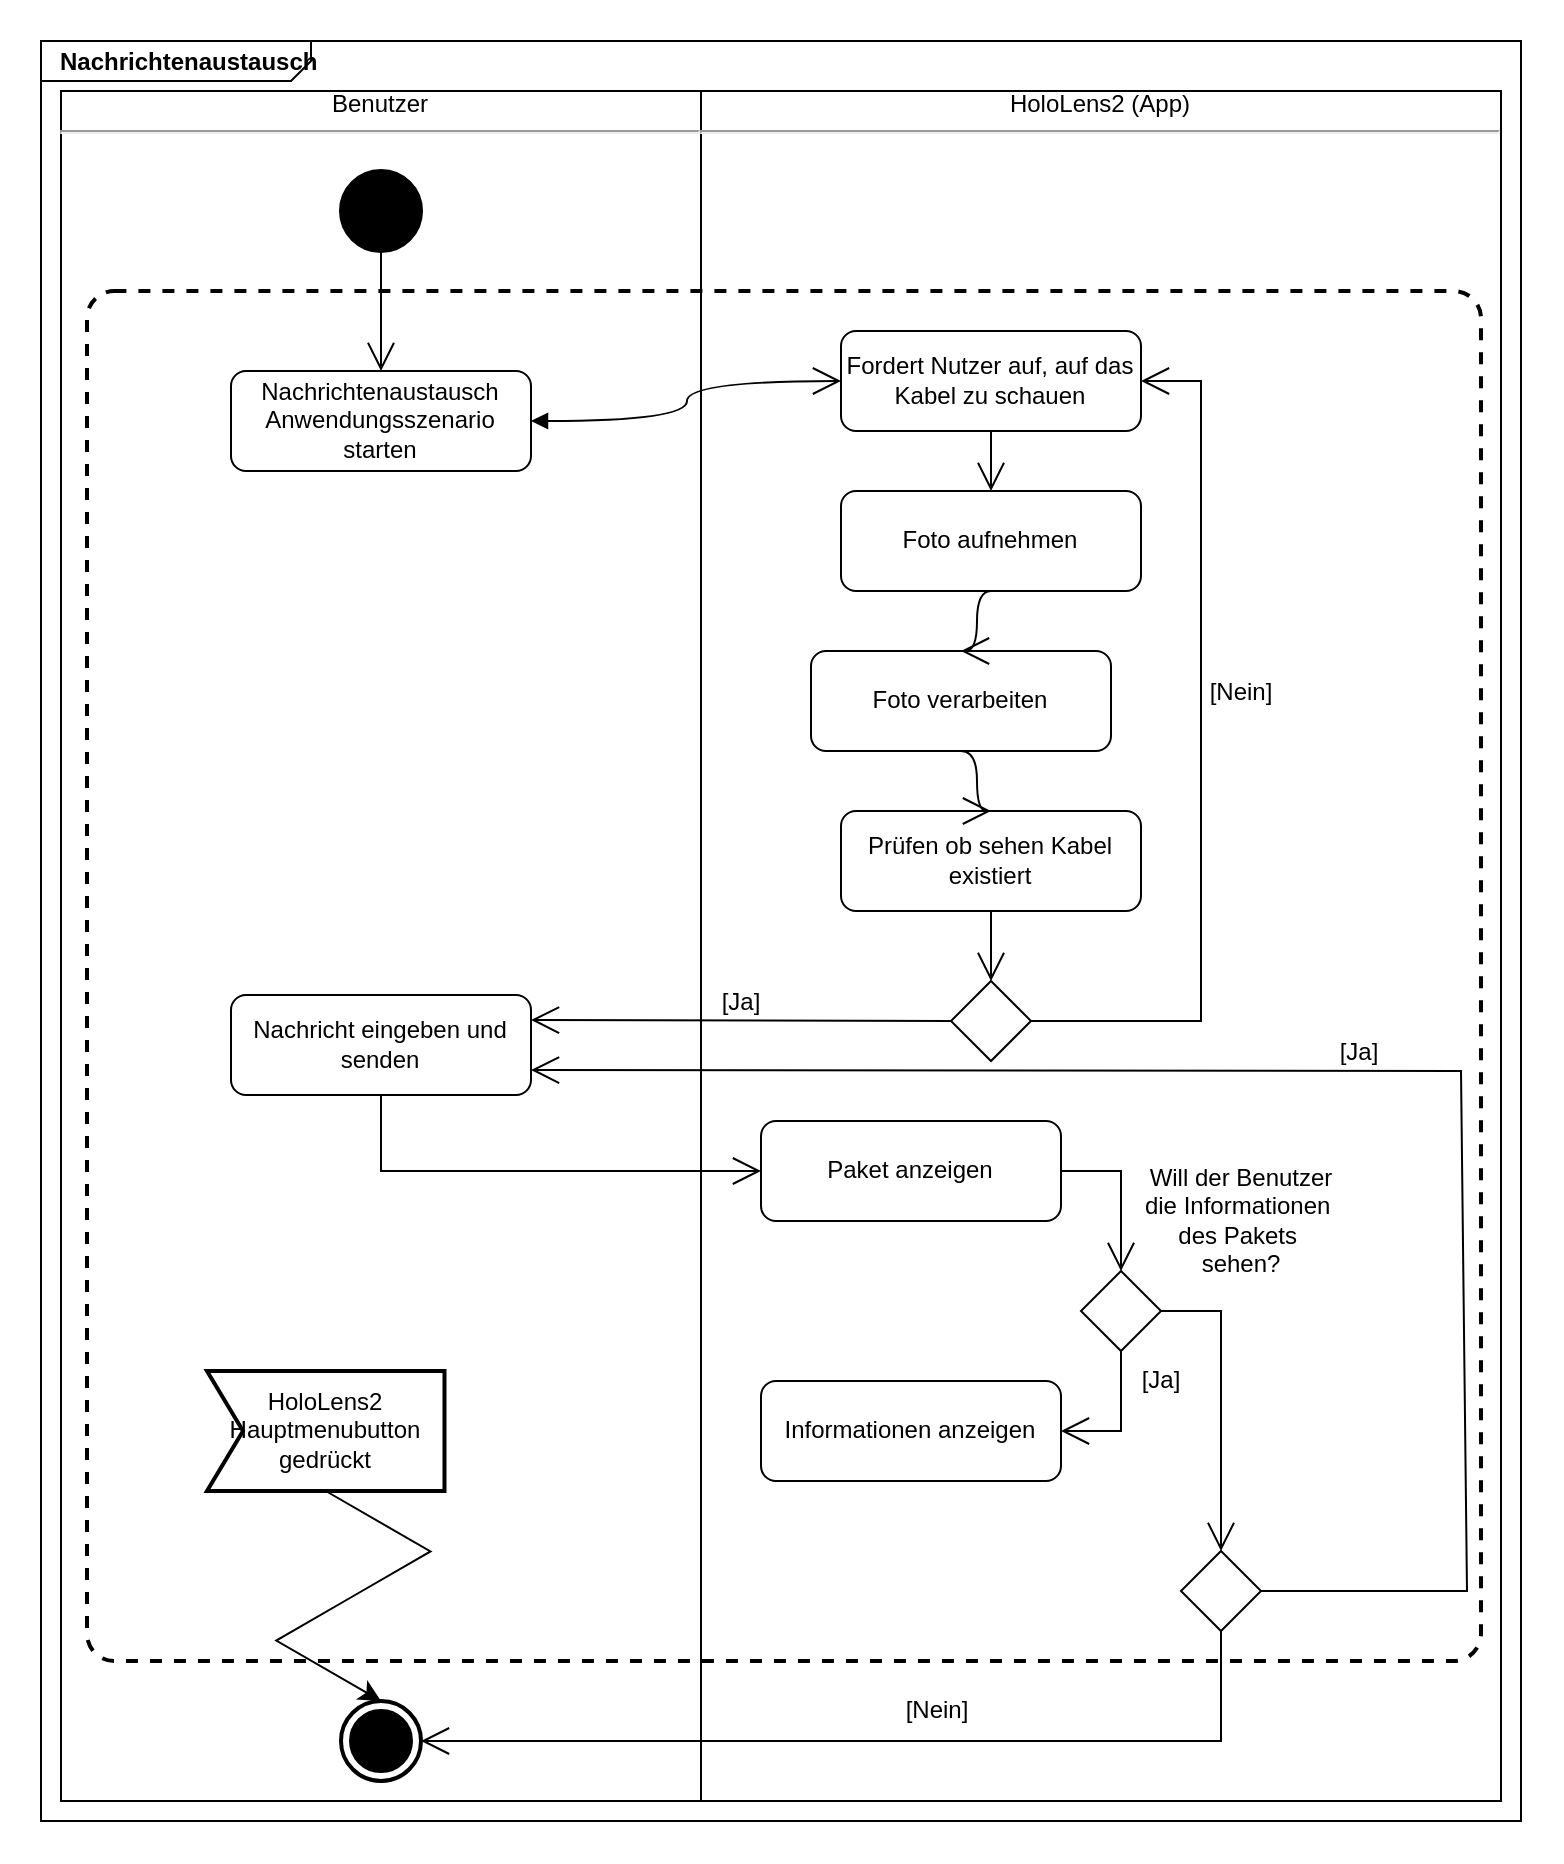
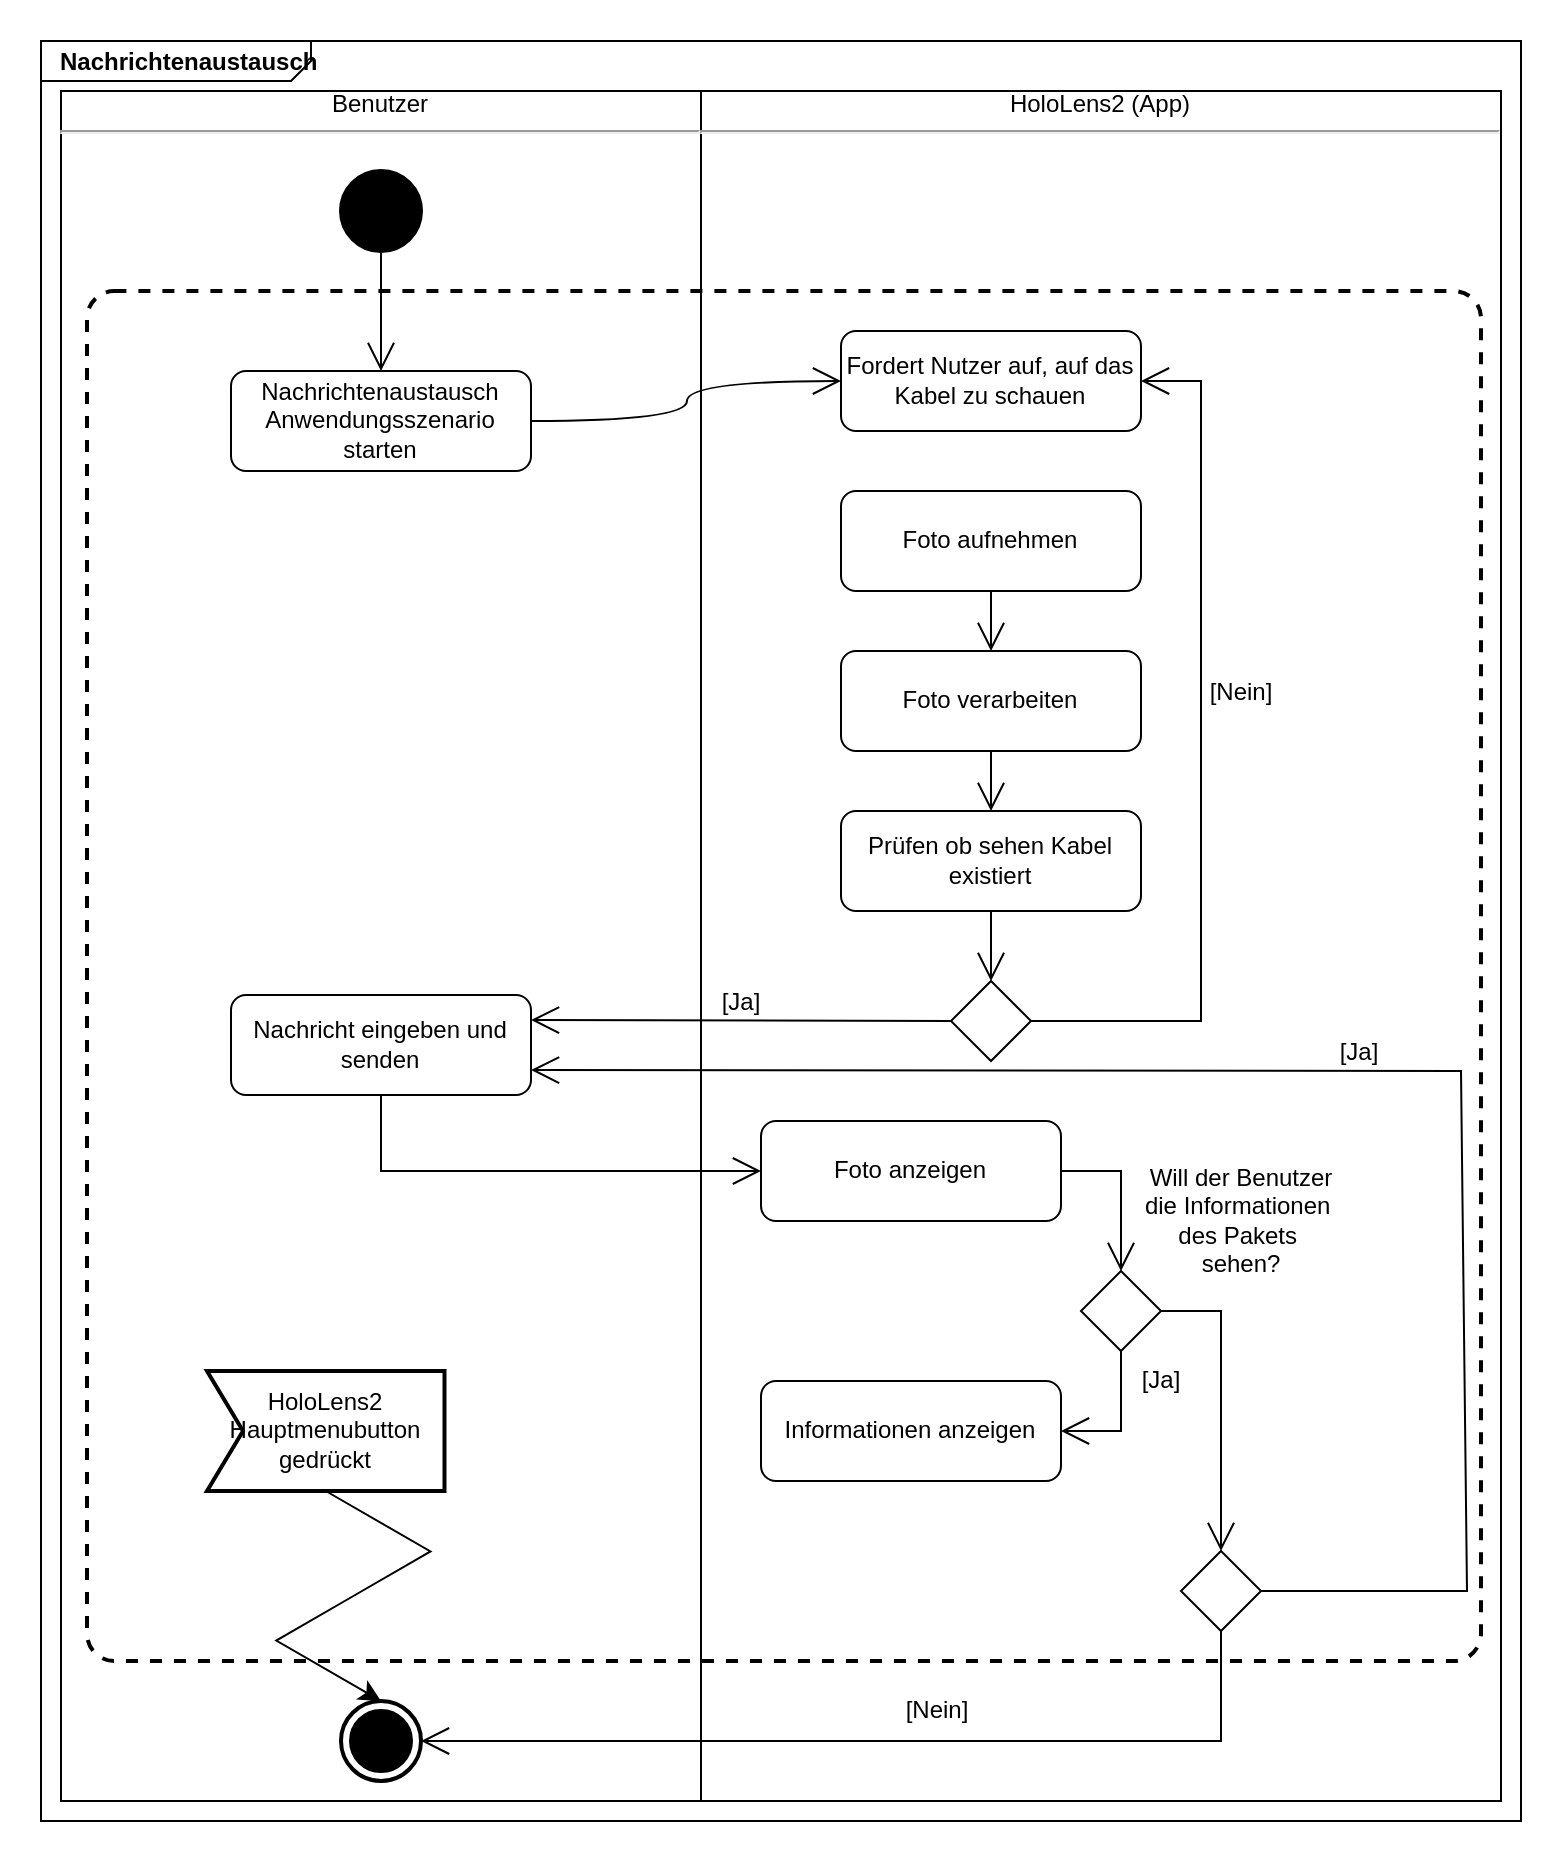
- <mxCell id="14" value="" style="edgeStyle=elbowEdgeStyle;html=1;elbow=horizontal;align=right;verticalAlign=bottom;endArrow=block;rounded=0;labelBackgroundColor=none;startArrow=open;startSize=12;fontSize=12;curved=1;exitX=0;exitY=0.5;exitDx=0;exitDy=0;entryX=1;entryY=0.5;entryDx=0;entryDy=0;" parent="1" source="9" target="8" edge="1"><mxGeometry relative="1" as="geometry"><mxPoint x="444" y="445" as="targetPoint" /><mxPoint x="444" y="485" as="sourcePoint" /></mxGeometry></mxCell>
+ <mxCell id="14" value="" style="edgeStyle=elbowEdgeStyle;html=1;elbow=horizontal;align=right;verticalAlign=bottom;endArrow=none;rounded=0;labelBackgroundColor=none;startArrow=open;startSize=12;fontSize=12;curved=1;exitX=0;exitY=0.5;exitDx=0;exitDy=0;entryX=1;entryY=0.5;entryDx=0;entryDy=0;" parent="1" source="9" target="8" edge="1"><mxGeometry relative="1" as="geometry"><mxPoint x="444" y="445" as="targetPoint" /><mxPoint x="444" y="485" as="sourcePoint" /></mxGeometry></mxCell>
- <mxCell id="15" value="" style="edgeStyle=elbowEdgeStyle;html=1;elbow=horizontal;align=right;verticalAlign=bottom;endArrow=none;rounded=0;labelBackgroundColor=none;startArrow=open;startSize=12;fontSize=12;curved=1;exitX=0.5;exitY=0;exitDx=0;exitDy=0;entryX=0.5;entryY=1;entryDx=0;entryDy=0;" parent="1" source="10" target="9" edge="1"><mxGeometry relative="1" as="geometry"><mxPoint x="444" y="445" as="targetPoint" /><mxPoint x="444" y="485" as="sourcePoint" /></mxGeometry></mxCell>
- <mxCell id="11" value="&lt;div&gt;Foto verarbeiten&lt;/div&gt;" style="shape=rect;html=1;rounded=1;whiteSpace=wrap;align=center;" parent="1" vertex="1"><mxGeometry x="405" y="325" width="150" height="50" as="geometry" /></mxCell>
+ <mxCell id="11" value="&lt;div&gt;Foto verarbeiten&lt;/div&gt;" style="shape=rect;html=1;rounded=1;whiteSpace=wrap;align=center;" parent="1" vertex="1"><mxGeometry x="420" y="325" width="150" height="50" as="geometry" /></mxCell>
- <mxCell id="20" value="Paket anzeigen" style="shape=rect;html=1;rounded=1;whiteSpace=wrap;align=center;" parent="1" vertex="1"><mxGeometry x="380" y="560" width="150" height="50" as="geometry" /></mxCell>
+ <mxCell id="20" value="Foto anzeigen" style="shape=rect;html=1;rounded=1;whiteSpace=wrap;align=center;" parent="1" vertex="1"><mxGeometry x="380" y="560" width="150" height="50" as="geometry" /></mxCell>
